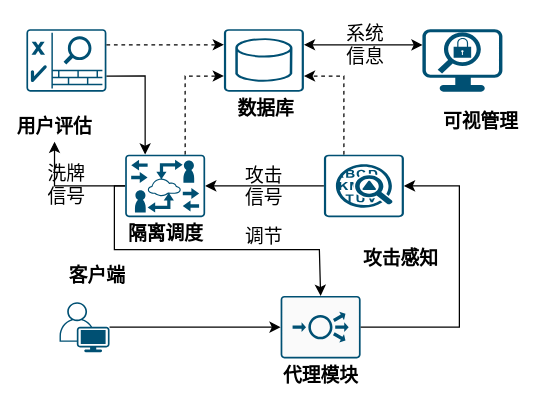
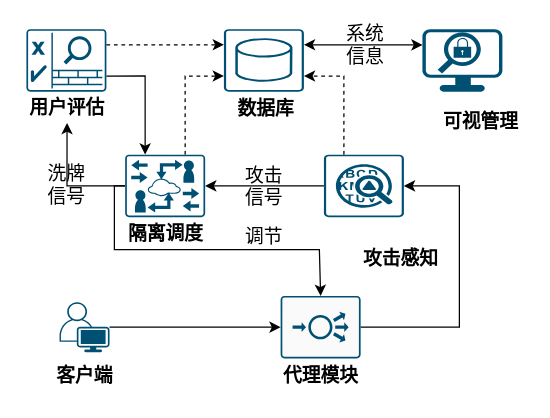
- <mxCell id="6" value="&lt;b&gt;用户评估&lt;/b&gt;" style="text;html=1;align=center;verticalAlign=middle;whiteSpace=wrap;rounded=0;fontSize=15;" parent="1" vertex="1"><mxGeometry x="10.63" y="87.61" width="65" height="25" as="geometry" /></mxCell>
+ <mxCell id="6" value="&lt;b&gt;用户评估&lt;/b&gt;" style="text;html=1;align=center;verticalAlign=middle;whiteSpace=wrap;rounded=0;fontSize=15;" parent="1" vertex="1"><mxGeometry x="20.63" y="72.61" width="65" height="25" as="geometry" /></mxCell>
- <mxCell id="27" value="&lt;b&gt;客户端&lt;/b&gt;" style="text;html=1;align=center;verticalAlign=middle;whiteSpace=wrap;rounded=0;fontSize=15;" vertex="1" parent="1"><mxGeometry x="44.63" y="206.01" width="65" height="25" as="geometry" /></mxCell>
+ <mxCell id="27" value="&lt;b&gt;客户端&lt;/b&gt;" style="text;html=1;align=center;verticalAlign=middle;whiteSpace=wrap;rounded=0;fontSize=15;" vertex="1" parent="1"><mxGeometry x="34.63" y="286.01" width="65" height="25" as="geometry" /></mxCell>
